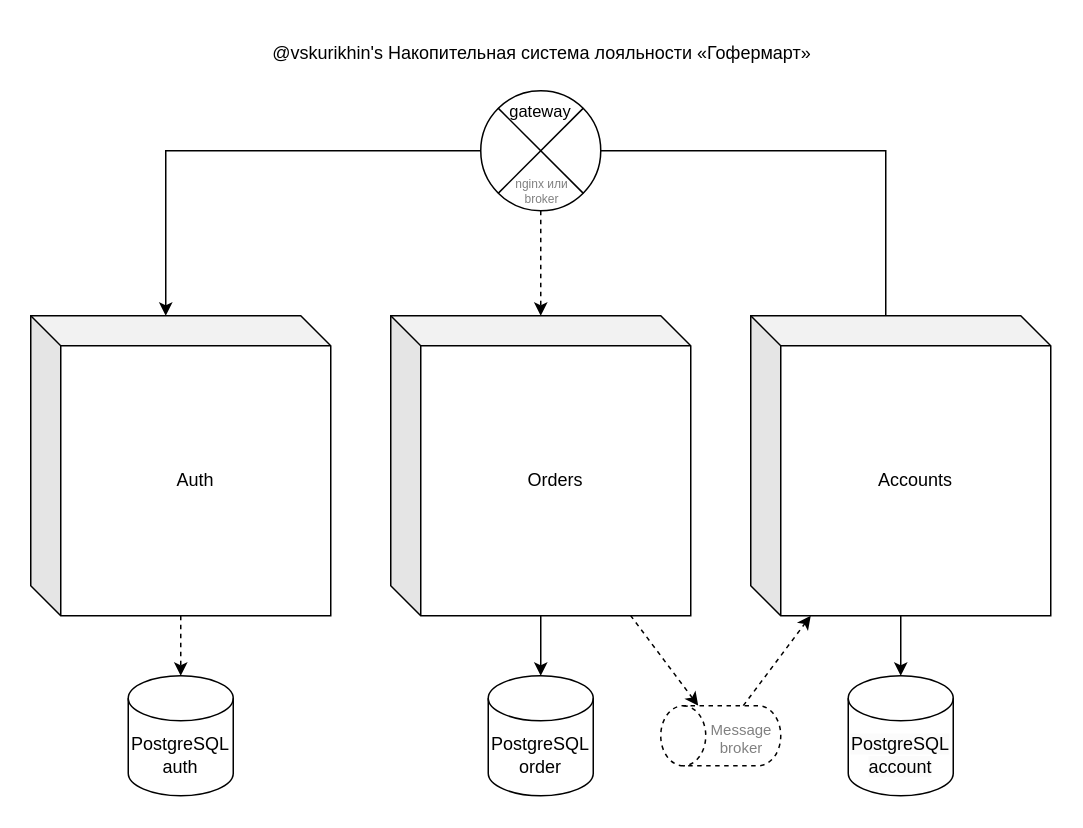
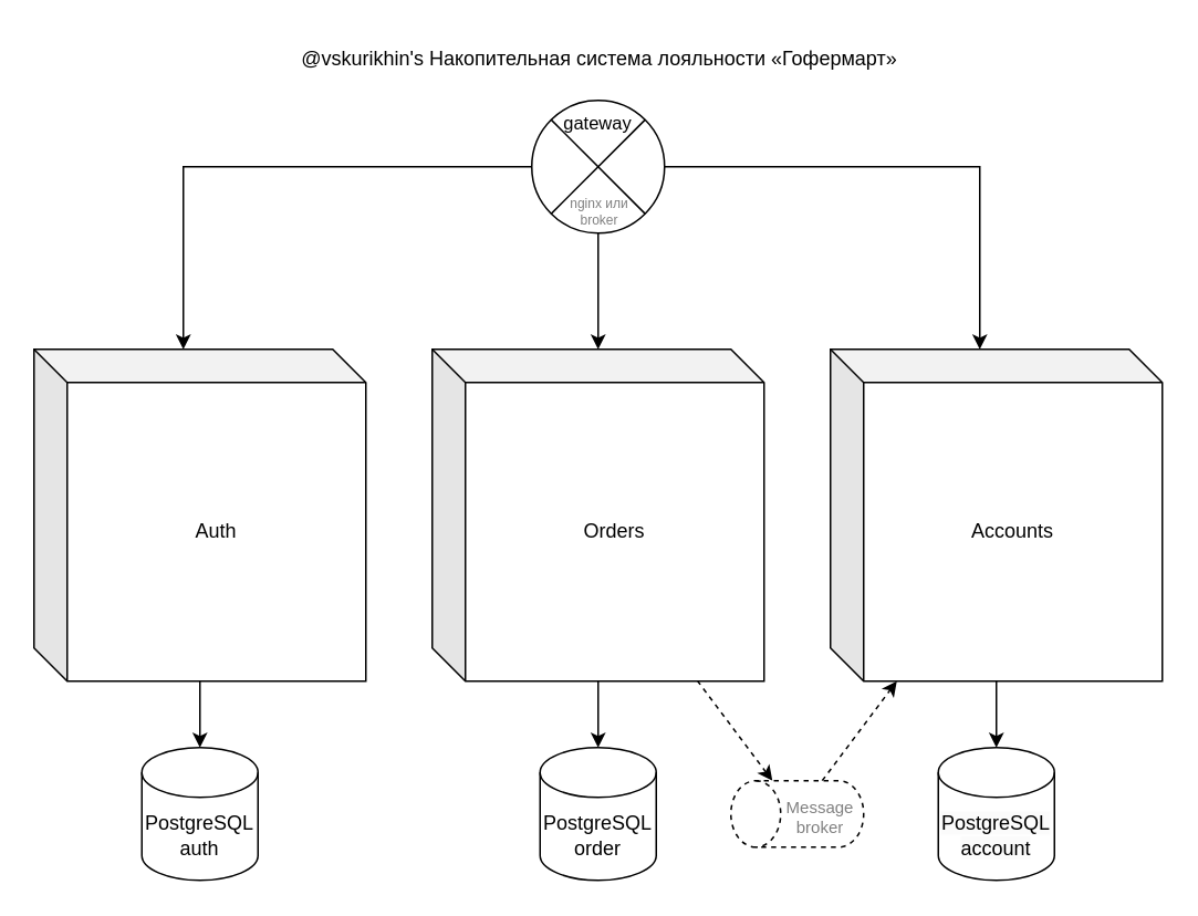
- <mxCell id="11" value="" style="edgeStyle=orthogonalEdgeStyle;rounded=0;orthogonalLoop=1;jettySize=auto;html=1;dashed=1;" edge="1" parent="1" source="14" target="6"><mxGeometry relative="1" as="geometry" /></mxCell>
+ <mxCell id="11" value="" style="edgeStyle=orthogonalEdgeStyle;rounded=0;orthogonalLoop=1;jettySize=auto;html=1;" edge="1" parent="1" source="14" target="6"><mxGeometry relative="1" as="geometry" /></mxCell>
- <mxCell id="13" value="" style="edgeStyle=orthogonalEdgeStyle;rounded=0;orthogonalLoop=1;jettySize=auto;html=1;entryX=0;entryY=0;entryDx=90;entryDy=0;entryPerimeter=0;endArrow=none;" edge="1" parent="1" source="14" target="9"><mxGeometry relative="1" as="geometry"><mxPoint x="460" y="100" as="targetPoint" /></mxGeometry></mxCell>
+ <mxCell id="13" value="" style="edgeStyle=orthogonalEdgeStyle;rounded=0;orthogonalLoop=1;jettySize=auto;html=1;entryX=0;entryY=0;entryDx=90;entryDy=0;entryPerimeter=0;" edge="1" parent="1" source="14" target="9"><mxGeometry relative="1" as="geometry"><mxPoint x="460" y="100" as="targetPoint" /></mxGeometry></mxCell>
- <mxCell id="2" value="" style="edgeStyle=orthogonalEdgeStyle;rounded=0;orthogonalLoop=1;jettySize=auto;html=1;dashed=1;" edge="1" parent="1" source="3" target="4"><mxGeometry relative="1" as="geometry" /></mxCell>
+ <mxCell id="2" value="" style="edgeStyle=orthogonalEdgeStyle;rounded=0;orthogonalLoop=1;jettySize=auto;html=1;" edge="1" parent="1" source="3" target="4"><mxGeometry relative="1" as="geometry" /></mxCell>
